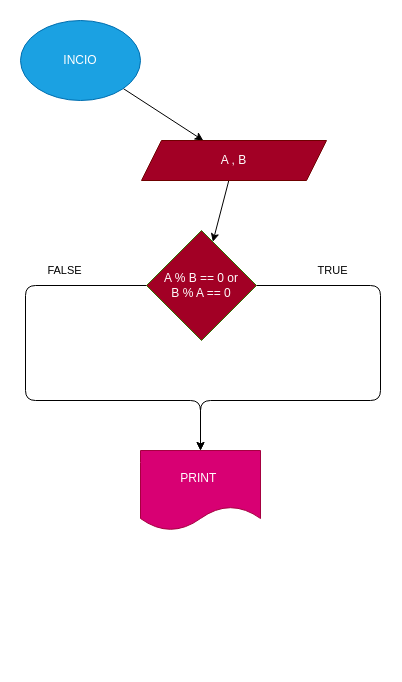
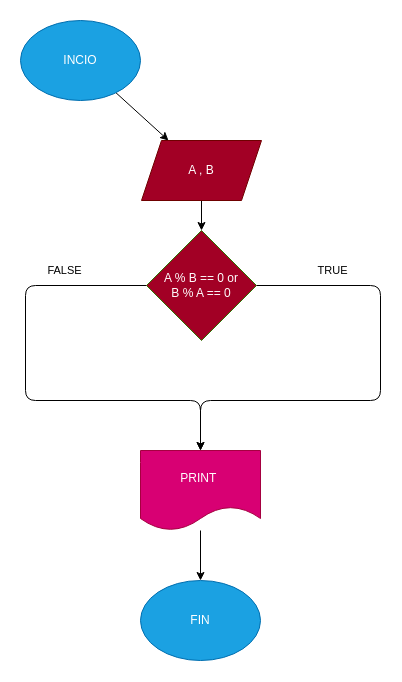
- <mxCell id="5" value="A , B" style="shape=parallelogram;perimeter=parallelogramPerimeter;whiteSpace=wrap;html=1;fixedSize=1;fillColor=#a20025;fontColor=#ffffff;strokeColor=#6F0000;" vertex="1" parent="1"><mxGeometry x="141" y="140" width="185" height="40" as="geometry" /></mxCell>
+ <mxCell id="5" value="A , B" style="shape=parallelogram;perimeter=parallelogramPerimeter;whiteSpace=wrap;html=1;fixedSize=1;fillColor=#a20025;fontColor=#ffffff;strokeColor=#6F0000;" vertex="1" parent="1"><mxGeometry x="141" y="140" width="120" height="60" as="geometry" /></mxCell>
+ <mxCell id="9" style="edgeStyle=none;html=1;" edge="1" parent="1" source="10" target="11"><mxGeometry relative="1" as="geometry" /></mxCell>
+ <mxCell id="11" value="FIN" style="ellipse;whiteSpace=wrap;html=1;fillColor=#1ba1e2;fontColor=#ffffff;strokeColor=#006EAF;" vertex="1" parent="1"><mxGeometry x="140" y="580" width="120" height="80" as="geometry" /></mxCell>
